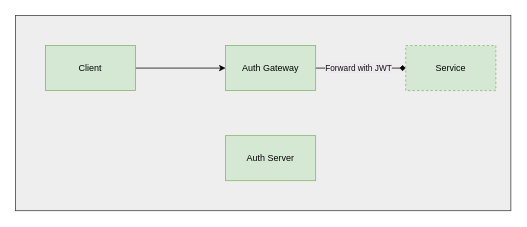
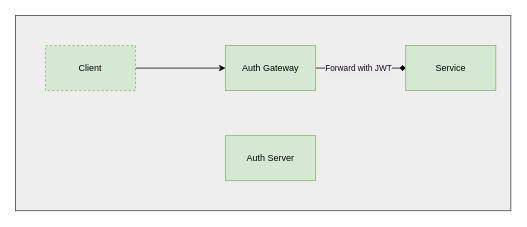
- <mxCell id="4" value="Client" style="rounded=0;whiteSpace=wrap;html=1;fillColor=#d5e8d4;strokeColor=#82b366;fontColor=#050505;" vertex="1" parent="1"><mxGeometry x="60" y="60" width="120" height="60" as="geometry" /></mxCell>
+ <mxCell id="4" value="Client" style="rounded=0;whiteSpace=wrap;html=1;fillColor=#d5e8d4;strokeColor=#82b366;fontColor=#050505;dashed=1;" vertex="1" parent="1"><mxGeometry x="60" y="60" width="120" height="60" as="geometry" /></mxCell>
- <mxCell id="9" value="Service" style="rounded=0;whiteSpace=wrap;html=1;fillColor=#d5e8d4;strokeColor=#82b366;fontColor=#050505;dashed=1;" vertex="1" parent="1"><mxGeometry x="540" y="60" width="120" height="60" as="geometry" /></mxCell>
+ <mxCell id="9" value="Service" style="rounded=0;whiteSpace=wrap;html=1;fillColor=#d5e8d4;strokeColor=#82b366;fontColor=#050505;" vertex="1" parent="1"><mxGeometry x="540" y="60" width="120" height="60" as="geometry" /></mxCell>
